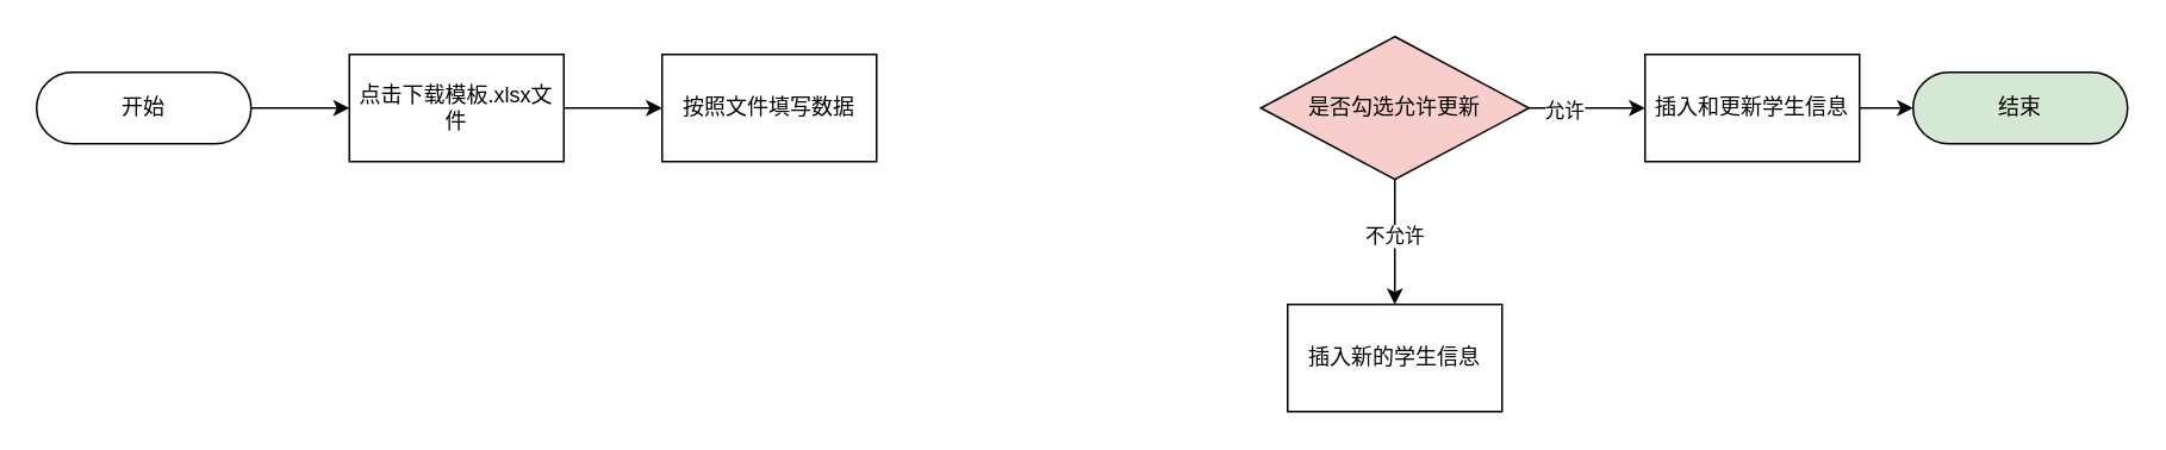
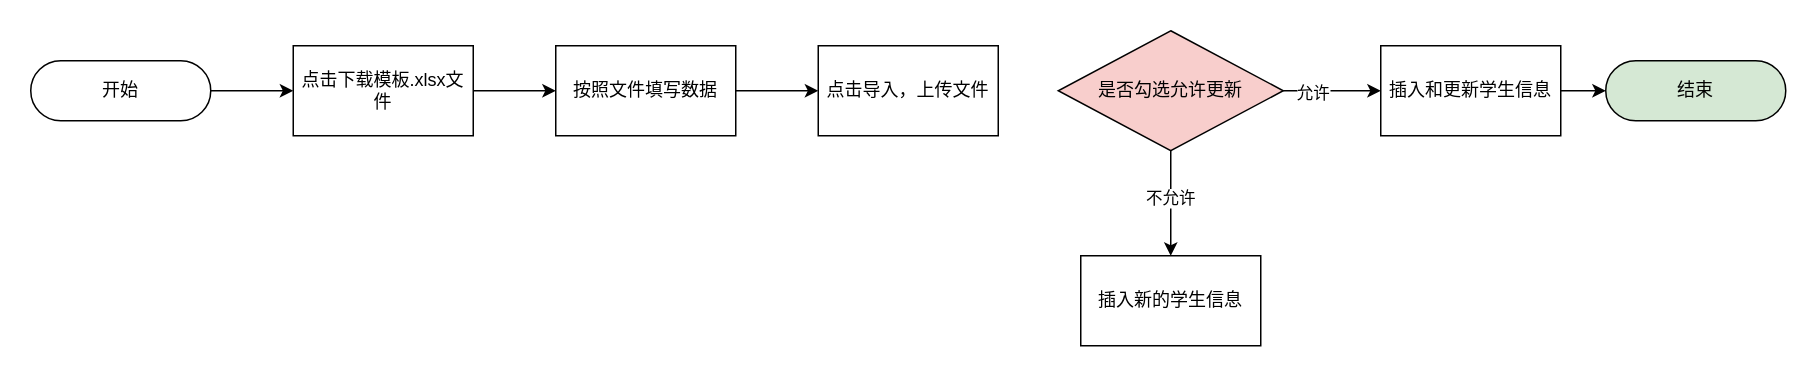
+ <mxCell id="6" style="edgeStyle=orthogonalEdgeStyle;rounded=0;orthogonalLoop=1;jettySize=auto;html=1;" parent="1" source="7" target="8" edge="1"><mxGeometry relative="1" as="geometry" /></mxCell>
+ <mxCell id="8" value="点击导入，上传文件" style="rounded=0;whiteSpace=wrap;html=1;" parent="1" vertex="1"><mxGeometry x="545" y="30" width="120" height="60" as="geometry" /></mxCell>
